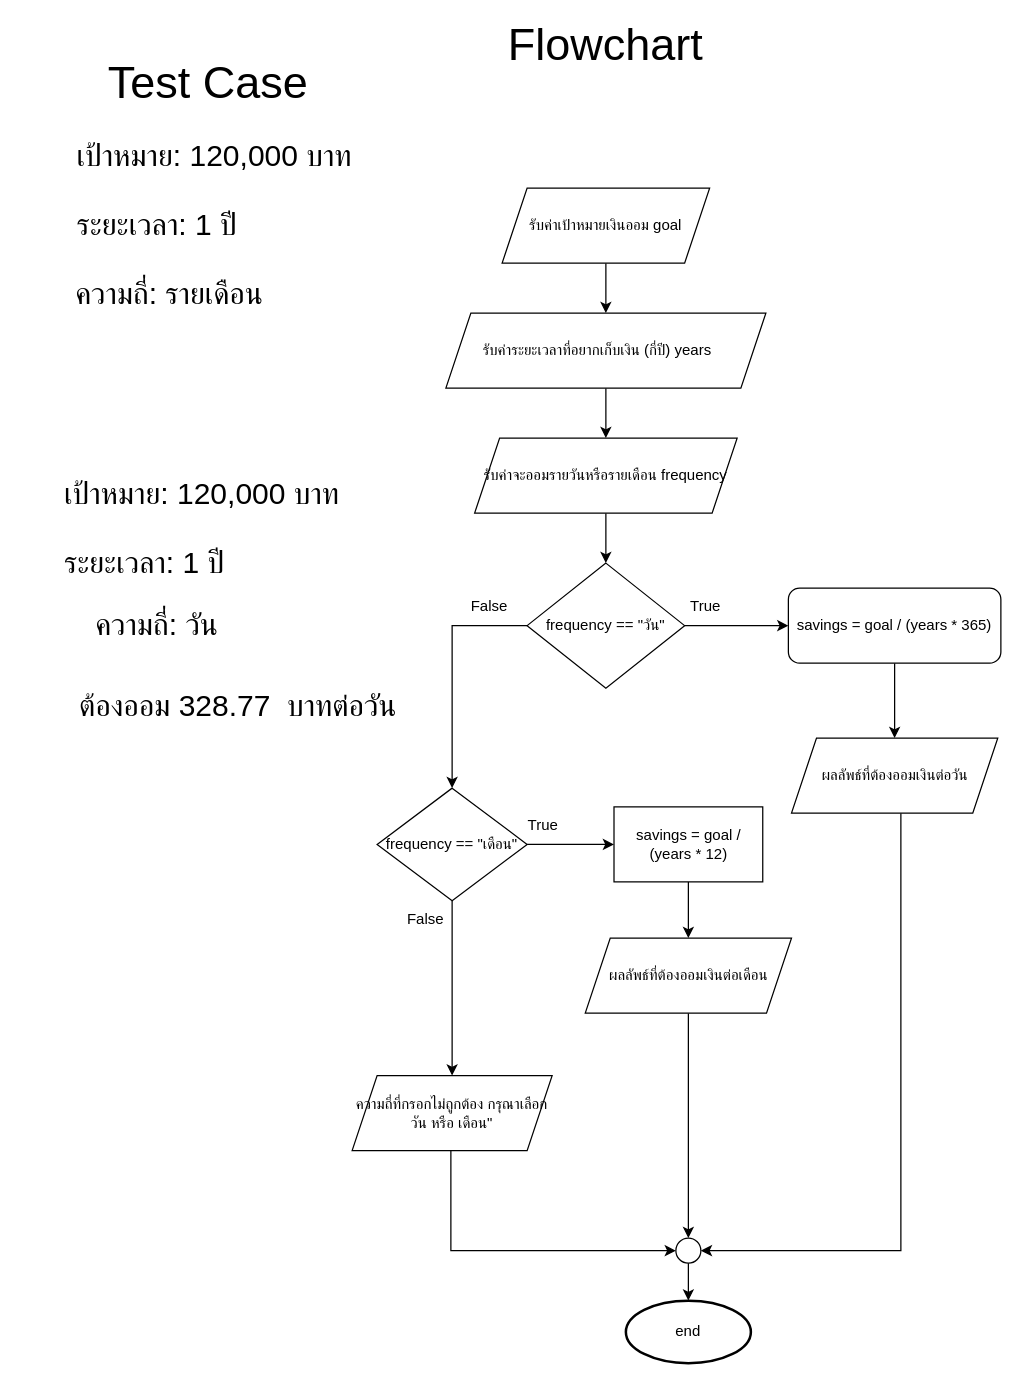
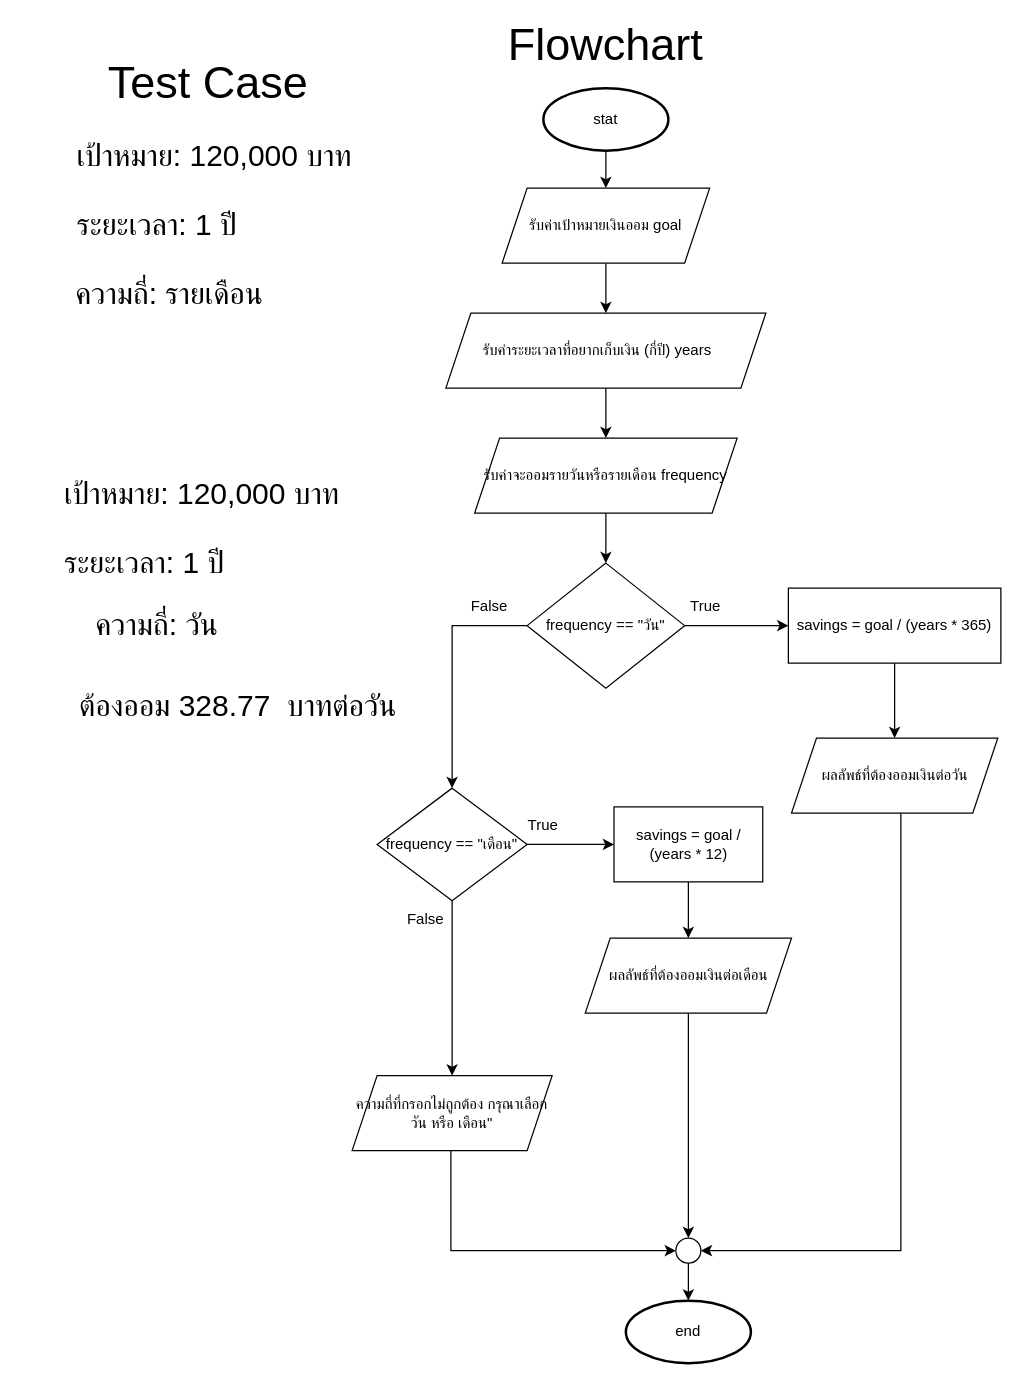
+ <mxCell id="3" value="stat" style="strokeWidth=2;html=1;shape=mxgraph.flowchart.start_1;whiteSpace=wrap;" vertex="1" parent="1"><mxGeometry x="434" y="70" width="100" height="50" as="geometry" /></mxCell>
+ <mxCell id="2" style="edgeStyle=orthogonalEdgeStyle;rounded=0;orthogonalLoop=1;jettySize=auto;html=1;entryX=0.5;entryY=0;entryDx=0;entryDy=0;" edge="1" parent="1" source="3" target="5"><mxGeometry relative="1" as="geometry" /></mxCell>
- <mxCell id="14" value="savings = goal / (years * &lt;span class=&quot;hljs-number&quot;&gt;365&lt;/span&gt;)" style="whiteSpace=wrap;html=1;rounded=1;" vertex="1" parent="1"><mxGeometry x="630" y="470" width="170" height="60" as="geometry" /></mxCell>
+ <mxCell id="14" value="savings = goal / (years * &lt;span class=&quot;hljs-number&quot;&gt;365&lt;/span&gt;)" style="rounded=0;whiteSpace=wrap;html=1;" vertex="1" parent="1"><mxGeometry x="630" y="470" width="170" height="60" as="geometry" /></mxCell>
